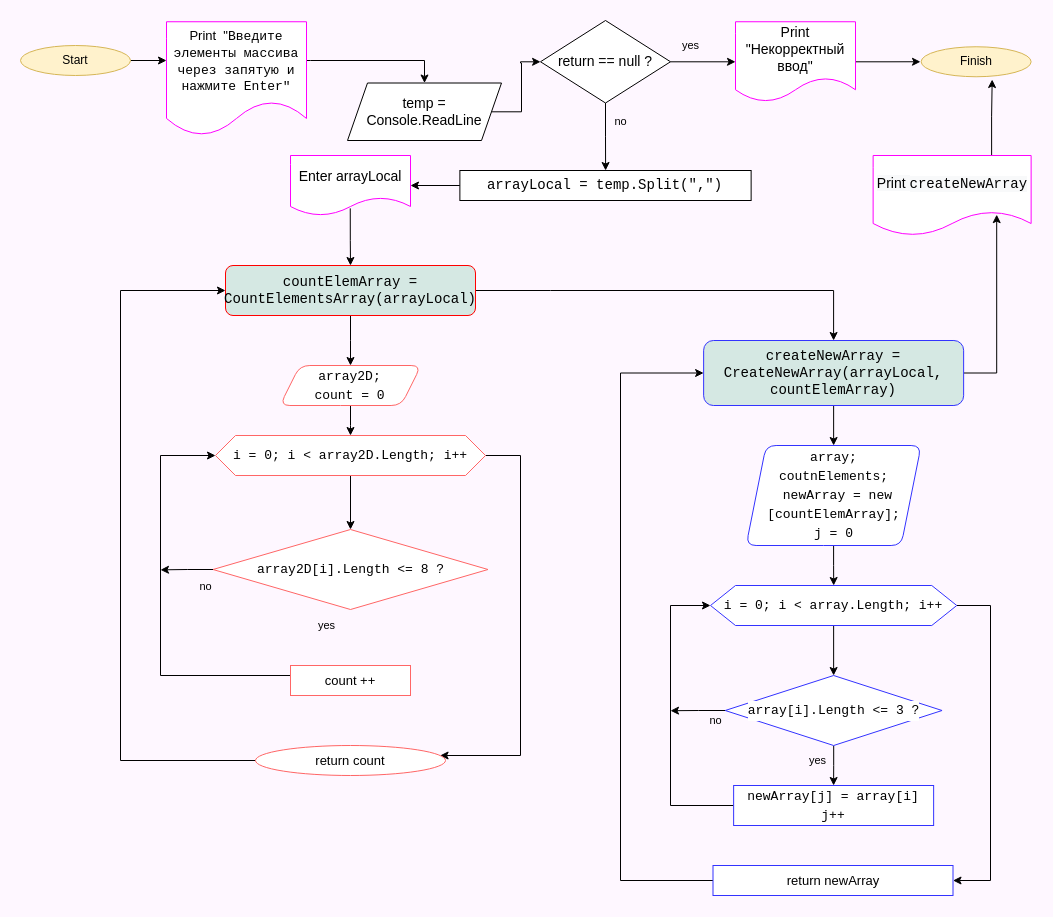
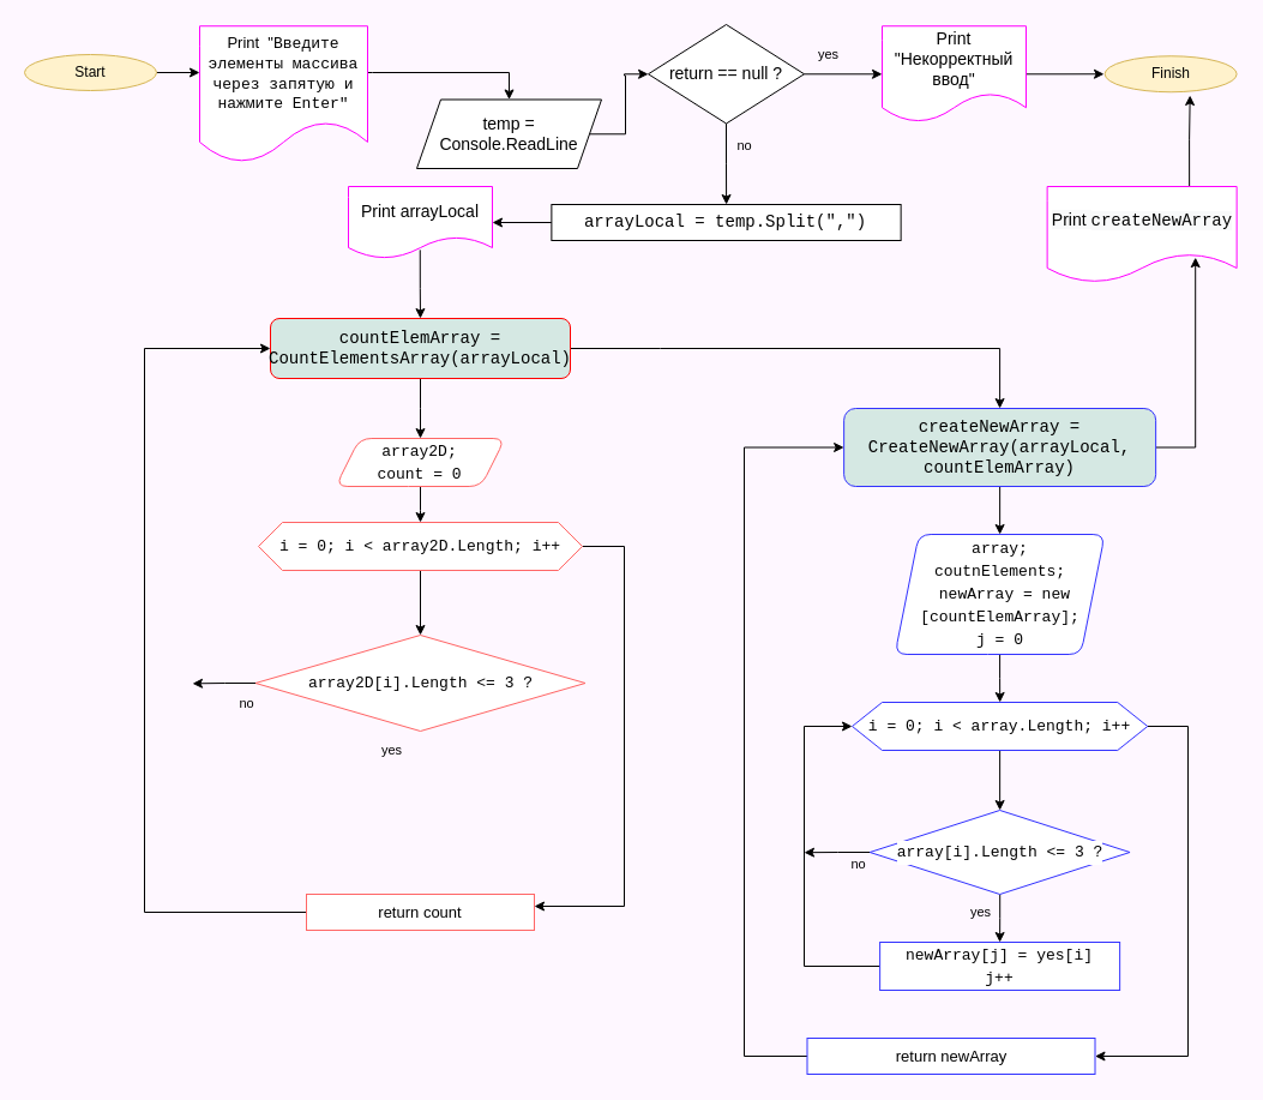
- <mxCell id="17" value="&lt;font style=&quot;font-size: 14px;&quot;&gt;Enter arrayLocal&lt;/font&gt;" style="shape=document;whiteSpace=wrap;html=1;boundedLbl=1;fillColor=#FFFFFF;strokeColor=#FF00FF;" vertex="1" parent="1"><mxGeometry x="290" y="155" width="120" height="60" as="geometry" /></mxCell>
+ <mxCell id="17" value="&lt;font style=&quot;font-size: 14px;&quot;&gt;Print arrayLocal&lt;/font&gt;" style="shape=document;whiteSpace=wrap;html=1;boundedLbl=1;fillColor=#FFFFFF;strokeColor=#FF00FF;" vertex="1" parent="1"><mxGeometry x="290" y="155" width="120" height="60" as="geometry" /></mxCell>
- <mxCell id="28" value="&lt;div style=&quot;font-family: Consolas, &amp;quot;Courier New&amp;quot;, monospace; line-height: 19px;&quot;&gt;&lt;span style=&quot;background-color: rgb(255, 255, 255);&quot;&gt;&lt;font style=&quot;font-size: 13px;&quot;&gt;array2D[i].Length &amp;lt;= 8 ?&lt;/font&gt;&lt;/span&gt;&lt;/div&gt;" style="rhombus;whiteSpace=wrap;html=1;fontSize=13;fillColor=#FFFFFF;strokeColor=#FF6666;fontColor=#000000;labelBackgroundColor=none;" vertex="1" parent="1"><mxGeometry x="212.51" y="529" width="275" height="80" as="geometry" /></mxCell>
+ <mxCell id="28" value="&lt;div style=&quot;font-family: Consolas, &amp;quot;Courier New&amp;quot;, monospace; line-height: 19px;&quot;&gt;&lt;span style=&quot;background-color: rgb(255, 255, 255);&quot;&gt;&lt;font style=&quot;font-size: 13px;&quot;&gt;array2D[i].Length &amp;lt;= 3 ?&lt;/font&gt;&lt;/span&gt;&lt;/div&gt;" style="rhombus;whiteSpace=wrap;html=1;fontSize=13;fillColor=#FFFFFF;strokeColor=#FF6666;fontColor=#000000;labelBackgroundColor=none;" vertex="1" parent="1"><mxGeometry x="212.51" y="529" width="275" height="80" as="geometry" /></mxCell>
- <mxCell id="30" style="edgeStyle=orthogonalEdgeStyle;rounded=0;orthogonalLoop=1;jettySize=auto;html=1;exitX=0;exitY=0.5;exitDx=0;exitDy=0;fontSize=14;fontColor=#000000;entryX=0;entryY=0.5;entryDx=0;entryDy=0;" edge="1" parent="1" source="31" target="26"><mxGeometry relative="1" as="geometry"><mxPoint x="170" y="445" as="targetPoint" /><Array as="points"><mxPoint x="290" y="675" /><mxPoint x="160" y="675" /><mxPoint x="160" y="455" /></Array></mxGeometry></mxCell>
- <mxCell id="31" value="&lt;font style=&quot;font-size: 13px;&quot;&gt;count ++&lt;/font&gt;" style="whiteSpace=wrap;html=1;fontSize=13;fillColor=#FFFFFF;strokeColor=#FF6666;fontColor=#000000;labelBackgroundColor=none;" vertex="1" parent="1"><mxGeometry x="290" y="665" width="120" height="30" as="geometry" /></mxCell>
- <mxCell id="34" value="&lt;font style=&quot;font-size: 13px;&quot;&gt;return count&lt;/font&gt;" style="ellipse;whiteSpace=wrap;html=1;fontSize=13;fillColor=#FFFFFF;strokeColor=#FF6666;fontColor=#000000;labelBackgroundColor=none;" vertex="1" parent="1"><mxGeometry x="255" y="745" width="190" height="30" as="geometry" /></mxCell>
+ <mxCell id="34" value="&lt;font style=&quot;font-size: 13px;&quot;&gt;return count&lt;/font&gt;" style="whiteSpace=wrap;html=1;fontSize=13;fillColor=#FFFFFF;strokeColor=#FF6666;fontColor=#000000;labelBackgroundColor=none;" vertex="1" parent="1"><mxGeometry x="255" y="745" width="190" height="30" as="geometry" /></mxCell>
- <mxCell id="47" value="&lt;div style=&quot;font-family: Consolas, &amp;quot;Courier New&amp;quot;, monospace; font-size: 13px; line-height: 19px;&quot;&gt;&lt;div style=&quot;&quot;&gt;&lt;span style=&quot;background-color: rgb(255, 255, 255);&quot;&gt;newArray[j] = array[i]&lt;/span&gt;&lt;/div&gt;&lt;div style=&quot;&quot;&gt;&lt;span style=&quot;background-color: rgb(255, 255, 255);&quot;&gt;j++&lt;/span&gt;&lt;/div&gt;&lt;/div&gt;" style="whiteSpace=wrap;html=1;fontSize=11;fillColor=#FFFFFF;strokeColor=#3333FF;fontColor=#000000;labelBackgroundColor=#FFFFFF;" vertex="1" parent="1"><mxGeometry x="733.13" y="785" width="200" height="40" as="geometry" /></mxCell>
+ <mxCell id="47" value="&lt;div style=&quot;font-family: Consolas, &amp;quot;Courier New&amp;quot;, monospace; font-size: 13px; line-height: 19px;&quot;&gt;&lt;div style=&quot;&quot;&gt;&lt;span style=&quot;background-color: rgb(255, 255, 255);&quot;&gt;newArray[j] = yes[i]&lt;/span&gt;&lt;/div&gt;&lt;div style=&quot;&quot;&gt;&lt;span style=&quot;background-color: rgb(255, 255, 255);&quot;&gt;j++&lt;/span&gt;&lt;/div&gt;&lt;/div&gt;" style="whiteSpace=wrap;html=1;fontSize=11;fillColor=#FFFFFF;strokeColor=#3333FF;fontColor=#000000;labelBackgroundColor=#FFFFFF;" vertex="1" parent="1"><mxGeometry x="733.13" y="785" width="200" height="40" as="geometry" /></mxCell>
- <mxCell id="51" value="&lt;font style=&quot;font-size: 13px;&quot;&gt;return newArray&lt;/font&gt;" style="whiteSpace=wrap;html=1;labelBackgroundColor=#FFFFFF;strokeColor=#3333FF;fontSize=11;fontColor=#000000;fillColor=#FFFFFF;" vertex="1" parent="1"><mxGeometry x="712.5" y="865" width="240" height="30" as="geometry" /></mxCell>
+ <mxCell id="51" value="&lt;font style=&quot;font-size: 13px;&quot;&gt;return newArray&lt;/font&gt;" style="whiteSpace=wrap;html=1;labelBackgroundColor=#FFFFFF;strokeColor=#3333FF;fontSize=11;fontColor=#000000;fillColor=#FFFFFF;" vertex="1" parent="1"><mxGeometry x="672.5" y="865" width="240" height="30" as="geometry" /></mxCell>
